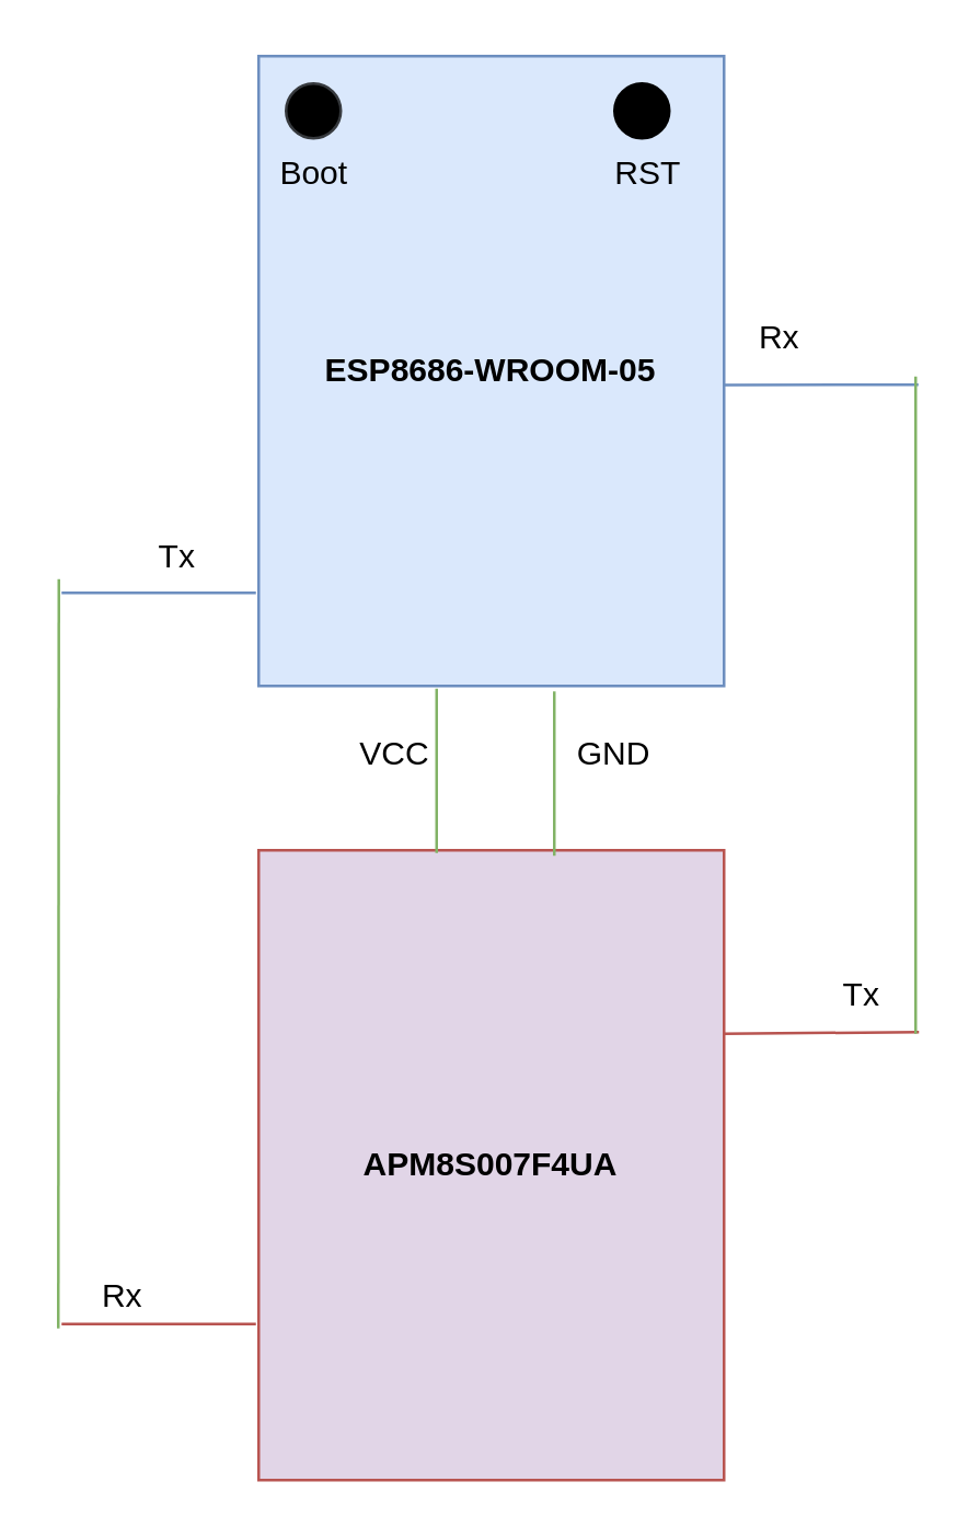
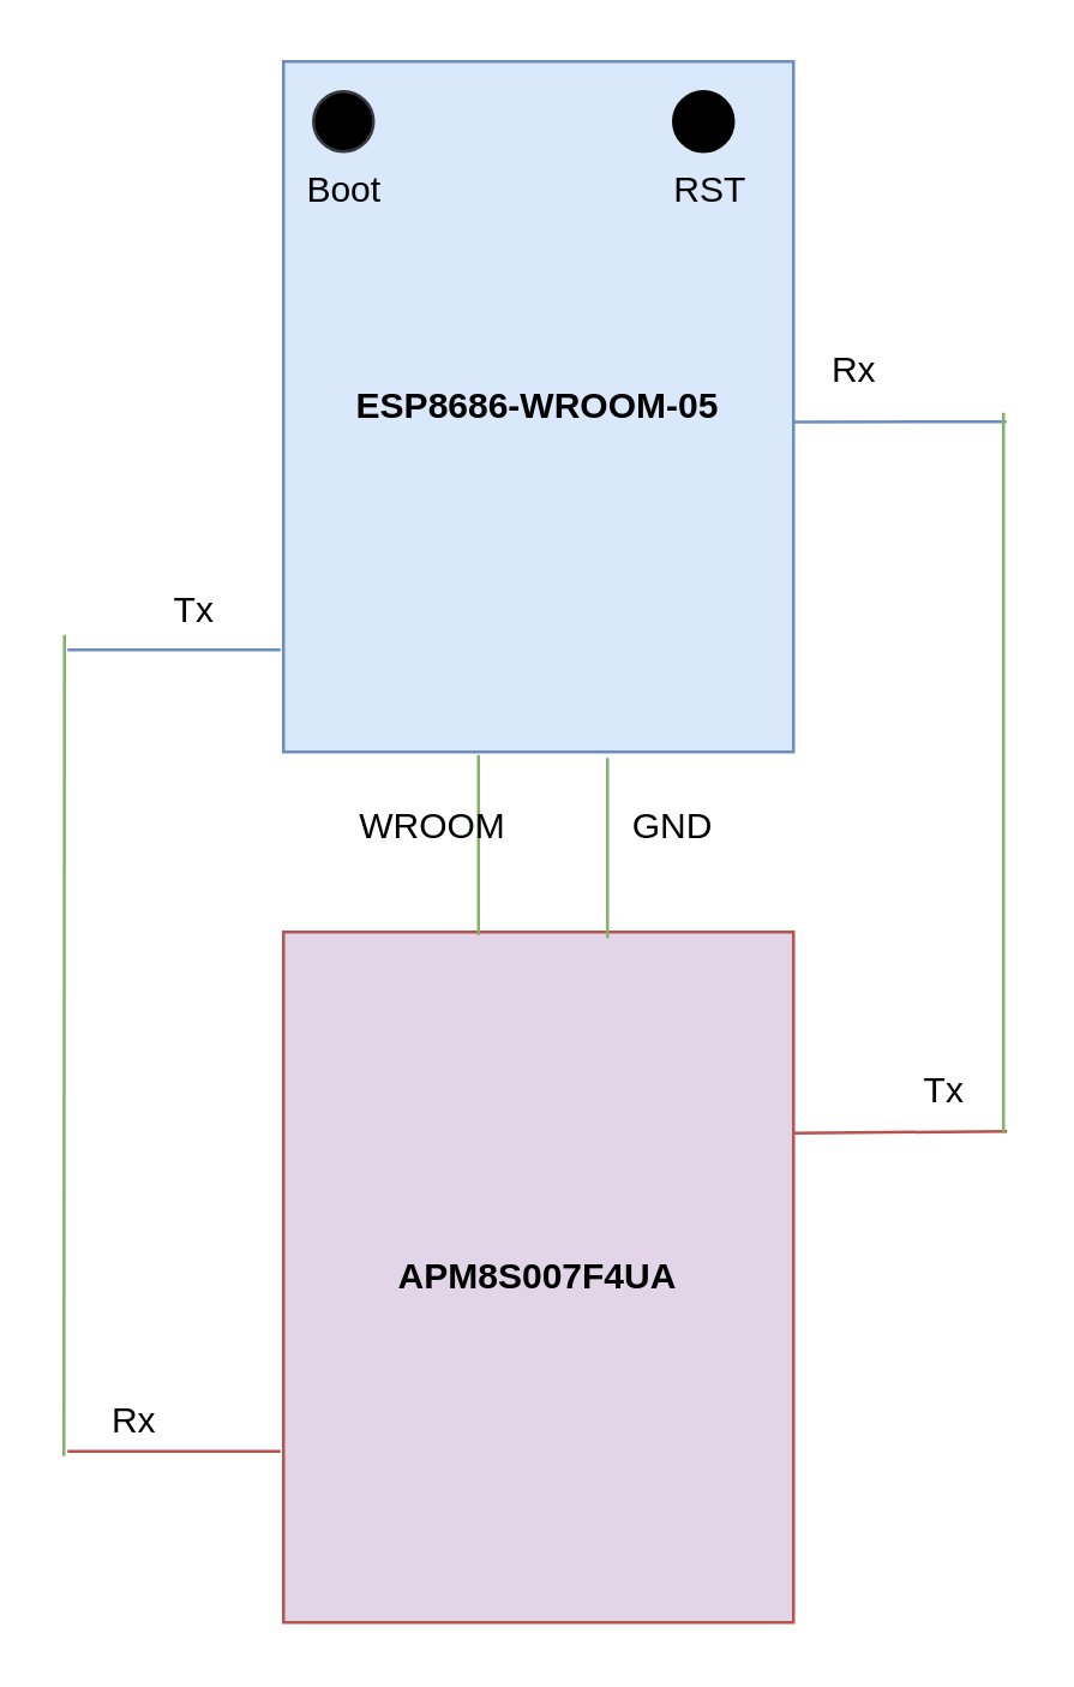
- <mxCell id="10" value="VCC" style="text;html=1;align=center;verticalAlign=middle;whiteSpace=wrap;rounded=0;" vertex="1" parent="1"><mxGeometry x="114" y="260" width="60" height="30" as="geometry" /></mxCell>
+ <mxCell id="10" value="WROOM" style="text;html=1;align=center;verticalAlign=middle;whiteSpace=wrap;rounded=0;" vertex="1" parent="1"><mxGeometry x="114" y="260" width="60" height="30" as="geometry" /></mxCell>
